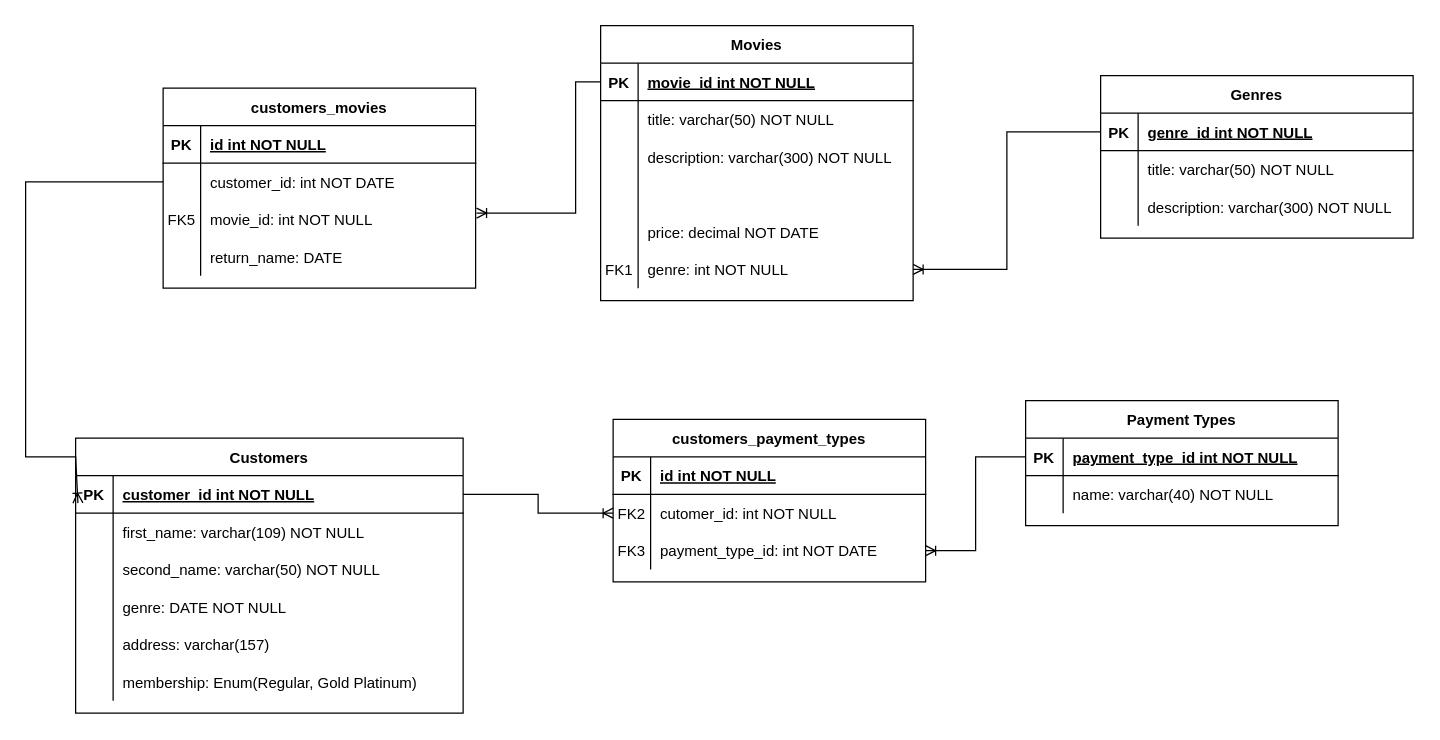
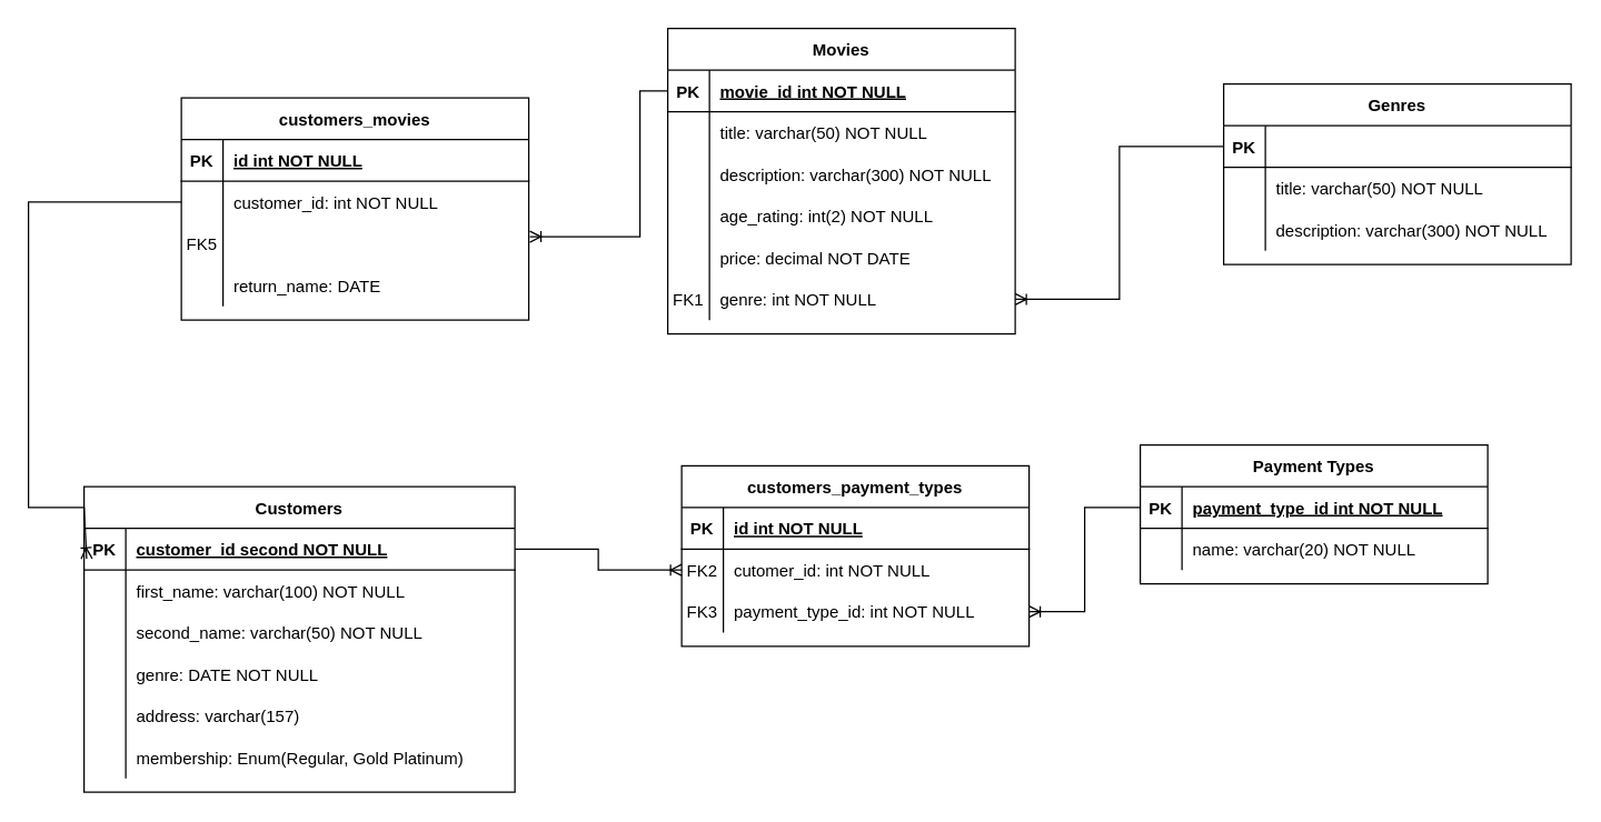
- <mxCell id="24" value="genre_id int NOT NULL " style="shape=partialRectangle;overflow=hidden;connectable=0;fillColor=none;top=0;left=0;bottom=0;right=0;align=left;spacingLeft=6;fontStyle=5;" parent="22" vertex="1"><mxGeometry x="30" width="220" height="30" as="geometry"><mxRectangle width="220" height="30" as="alternateBounds" /></mxGeometry></mxCell>
- <mxCell id="75" value="customer_id: int NOT DATE" style="shape=partialRectangle;overflow=hidden;connectable=0;fillColor=none;top=0;left=0;bottom=0;right=0;align=left;spacingLeft=6;" parent="74" vertex="1"><mxGeometry x="30" width="220" height="30" as="geometry"><mxRectangle width="220" height="30" as="alternateBounds" /></mxGeometry></mxCell>
+ <mxCell id="75" value="customer_id: int NOT NULL" style="shape=partialRectangle;overflow=hidden;connectable=0;fillColor=none;top=0;left=0;bottom=0;right=0;align=left;spacingLeft=6;" parent="74" vertex="1"><mxGeometry x="30" width="220" height="30" as="geometry"><mxRectangle width="220" height="30" as="alternateBounds" /></mxGeometry></mxCell>
+ <mxCell id="14" value="age_rating: int(2) NOT NULL" style="shape=partialRectangle;overflow=hidden;connectable=0;fillColor=none;top=0;left=0;bottom=0;right=0;align=left;spacingLeft=6;" parent="12" vertex="1"><mxGeometry x="30" width="220" height="30" as="geometry"><mxRectangle width="220" height="30" as="alternateBounds" /></mxGeometry></mxCell>
- <mxCell id="78" value="movie_id: int NOT NULL" style="shape=partialRectangle;overflow=hidden;connectable=0;fillColor=none;top=0;left=0;bottom=0;right=0;align=left;spacingLeft=6;" parent="76" vertex="1"><mxGeometry x="30" width="220" height="30" as="geometry"><mxRectangle width="220" height="30" as="alternateBounds" /></mxGeometry></mxCell>
- <mxCell id="35" value="customer_id int NOT NULL " style="shape=partialRectangle;overflow=hidden;connectable=0;fillColor=none;top=0;left=0;bottom=0;right=0;align=left;spacingLeft=6;fontStyle=5;" parent="33" vertex="1"><mxGeometry x="30" width="280" height="30" as="geometry"><mxRectangle width="280" height="30" as="alternateBounds" /></mxGeometry></mxCell>
+ <mxCell id="35" value="customer_id second NOT NULL " style="shape=partialRectangle;overflow=hidden;connectable=0;fillColor=none;top=0;left=0;bottom=0;right=0;align=left;spacingLeft=6;fontStyle=5;" parent="33" vertex="1"><mxGeometry x="30" width="280" height="30" as="geometry"><mxRectangle width="280" height="30" as="alternateBounds" /></mxGeometry></mxCell>
- <mxCell id="57" value="name: varchar(40) NOT NULL" style="shape=partialRectangle;overflow=hidden;connectable=0;fillColor=none;top=0;left=0;bottom=0;right=0;align=left;spacingLeft=6;" parent="55" vertex="1"><mxGeometry x="30" width="220" height="30" as="geometry"><mxRectangle width="220" height="30" as="alternateBounds" /></mxGeometry></mxCell>
+ <mxCell id="57" value="name: varchar(20) NOT NULL" style="shape=partialRectangle;overflow=hidden;connectable=0;fillColor=none;top=0;left=0;bottom=0;right=0;align=left;spacingLeft=6;" parent="55" vertex="1"><mxGeometry x="30" width="220" height="30" as="geometry"><mxRectangle width="220" height="30" as="alternateBounds" /></mxGeometry></mxCell>
- <mxCell id="38" value="first_name: varchar(109) NOT NULL" style="shape=partialRectangle;overflow=hidden;connectable=0;fillColor=none;top=0;left=0;bottom=0;right=0;align=left;spacingLeft=6;" parent="36" vertex="1"><mxGeometry x="30" width="280" height="30" as="geometry"><mxRectangle width="280" height="30" as="alternateBounds" /></mxGeometry></mxCell>
+ <mxCell id="38" value="first_name: varchar(100) NOT NULL" style="shape=partialRectangle;overflow=hidden;connectable=0;fillColor=none;top=0;left=0;bottom=0;right=0;align=left;spacingLeft=6;" parent="36" vertex="1"><mxGeometry x="30" width="280" height="30" as="geometry"><mxRectangle width="280" height="30" as="alternateBounds" /></mxGeometry></mxCell>
- <mxCell id="67" value="payment_type_id: int NOT DATE" style="shape=partialRectangle;overflow=hidden;connectable=0;fillColor=none;top=0;left=0;bottom=0;right=0;align=left;spacingLeft=6;" parent="65" vertex="1"><mxGeometry x="30" width="220" height="30" as="geometry"><mxRectangle width="220" height="30" as="alternateBounds" /></mxGeometry></mxCell>
+ <mxCell id="67" value="payment_type_id: int NOT NULL" style="shape=partialRectangle;overflow=hidden;connectable=0;fillColor=none;top=0;left=0;bottom=0;right=0;align=left;spacingLeft=6;" parent="65" vertex="1"><mxGeometry x="30" width="220" height="30" as="geometry"><mxRectangle width="220" height="30" as="alternateBounds" /></mxGeometry></mxCell>
